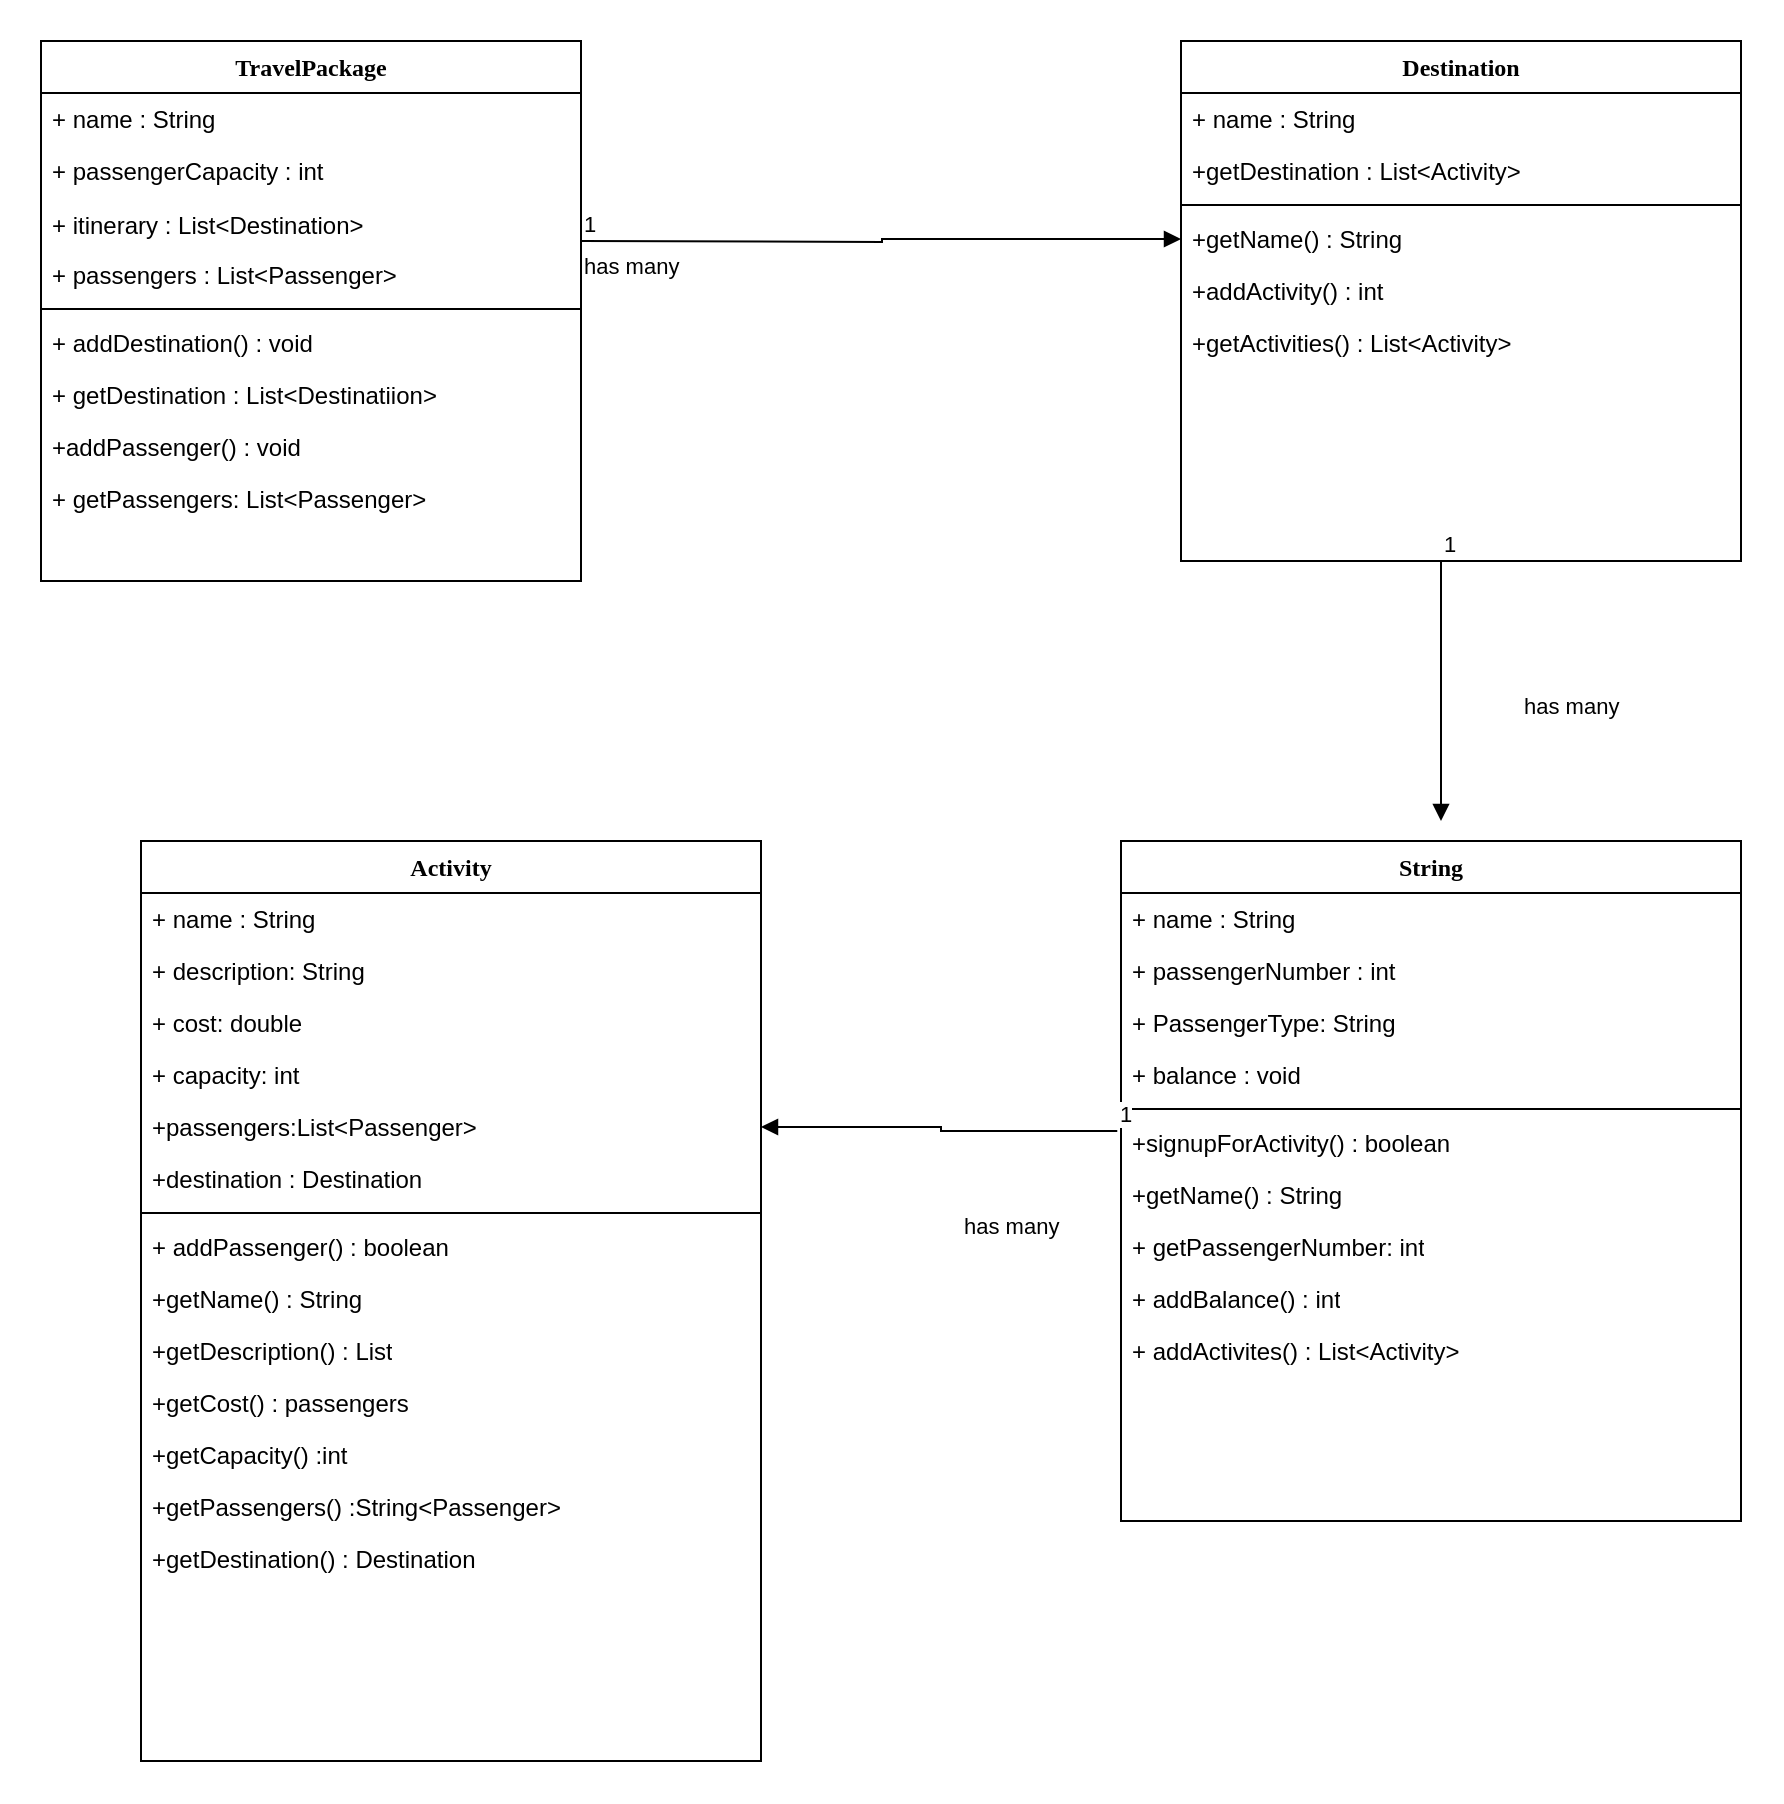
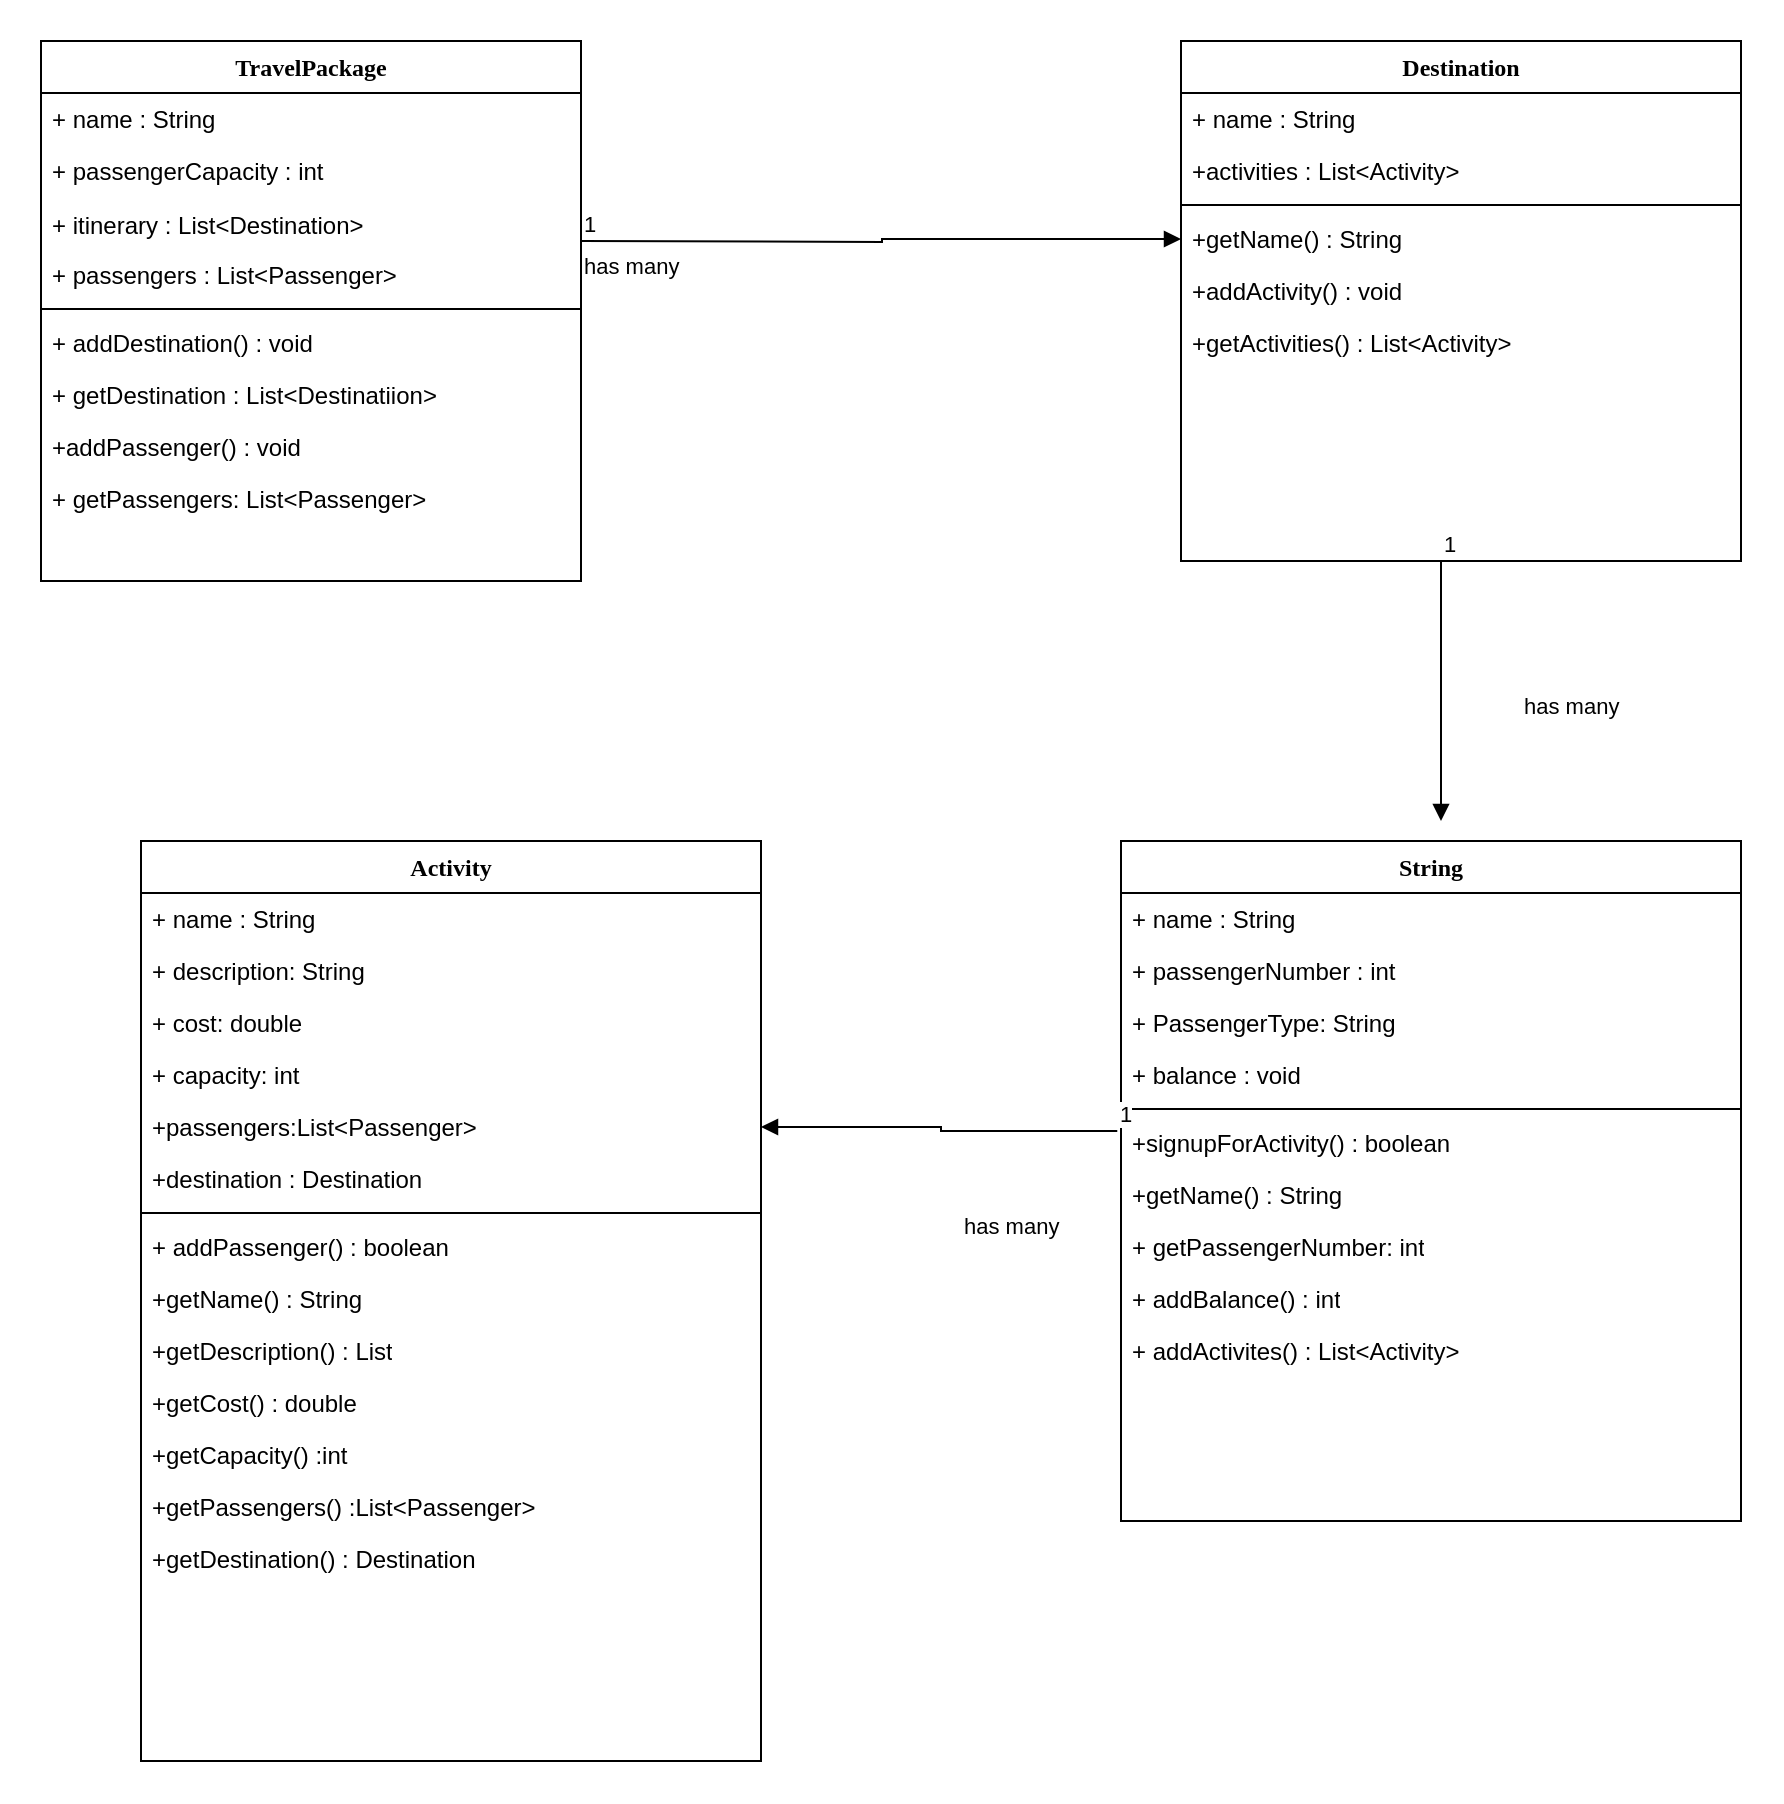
- <mxCell id="14" value="+getDestination : List&amp;lt;Activity&amp;gt;" style="text;html=1;strokeColor=none;fillColor=none;align=left;verticalAlign=top;spacingLeft=4;spacingRight=4;whiteSpace=wrap;overflow=hidden;rotatable=0;points=[[0,0.5],[1,0.5]];portConstraint=eastwest;" parent="12" vertex="1"><mxGeometry y="52" width="280" height="26" as="geometry" /></mxCell>
+ <mxCell id="14" value="+activities : List&amp;lt;Activity&amp;gt;" style="text;html=1;strokeColor=none;fillColor=none;align=left;verticalAlign=top;spacingLeft=4;spacingRight=4;whiteSpace=wrap;overflow=hidden;rotatable=0;points=[[0,0.5],[1,0.5]];portConstraint=eastwest;" parent="12" vertex="1"><mxGeometry y="52" width="280" height="26" as="geometry" /></mxCell>
- <mxCell id="17" value="+addActivity() : int&amp;nbsp;&lt;div&gt;&lt;br/&gt;&lt;/div&gt;" style="text;html=1;strokeColor=none;fillColor=none;align=left;verticalAlign=top;spacingLeft=4;spacingRight=4;whiteSpace=wrap;overflow=hidden;rotatable=0;points=[[0,0.5],[1,0.5]];portConstraint=eastwest;" parent="12" vertex="1"><mxGeometry y="112" width="280" height="26" as="geometry" /></mxCell>
+ <mxCell id="17" value="+addActivity() : void&amp;nbsp;&lt;div&gt;&lt;br/&gt;&lt;/div&gt;" style="text;html=1;strokeColor=none;fillColor=none;align=left;verticalAlign=top;spacingLeft=4;spacingRight=4;whiteSpace=wrap;overflow=hidden;rotatable=0;points=[[0,0.5],[1,0.5]];portConstraint=eastwest;" parent="12" vertex="1"><mxGeometry y="112" width="280" height="26" as="geometry" /></mxCell>
- <mxCell id="41" value="+getCost() : passengers" style="text;html=1;strokeColor=none;fillColor=none;align=left;verticalAlign=top;spacingLeft=4;spacingRight=4;whiteSpace=wrap;overflow=hidden;rotatable=0;points=[[0,0.5],[1,0.5]];portConstraint=eastwest;" vertex="1" parent="30"><mxGeometry y="268" width="310" height="26" as="geometry" /></mxCell>
+ <mxCell id="41" value="+getCost() : double" style="text;html=1;strokeColor=none;fillColor=none;align=left;verticalAlign=top;spacingLeft=4;spacingRight=4;whiteSpace=wrap;overflow=hidden;rotatable=0;points=[[0,0.5],[1,0.5]];portConstraint=eastwest;" vertex="1" parent="30"><mxGeometry y="268" width="310" height="26" as="geometry" /></mxCell>
- <mxCell id="43" value="+getPassengers() :String&amp;lt;Passenger&amp;gt;&amp;nbsp;" style="text;html=1;strokeColor=none;fillColor=none;align=left;verticalAlign=top;spacingLeft=4;spacingRight=4;whiteSpace=wrap;overflow=hidden;rotatable=0;points=[[0,0.5],[1,0.5]];portConstraint=eastwest;" vertex="1" parent="30"><mxGeometry y="320" width="310" height="26" as="geometry" /></mxCell>
+ <mxCell id="43" value="+getPassengers() :List&amp;lt;Passenger&amp;gt;&amp;nbsp;" style="text;html=1;strokeColor=none;fillColor=none;align=left;verticalAlign=top;spacingLeft=4;spacingRight=4;whiteSpace=wrap;overflow=hidden;rotatable=0;points=[[0,0.5],[1,0.5]];portConstraint=eastwest;" vertex="1" parent="30"><mxGeometry y="320" width="310" height="26" as="geometry" /></mxCell>
